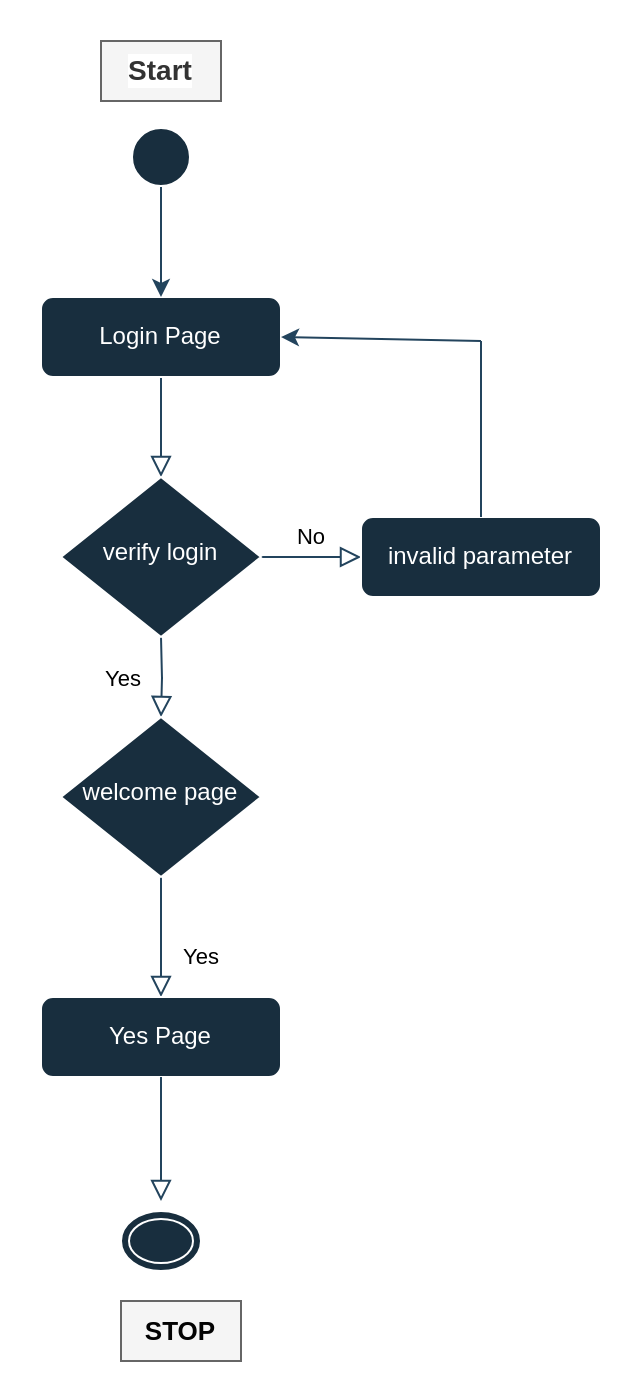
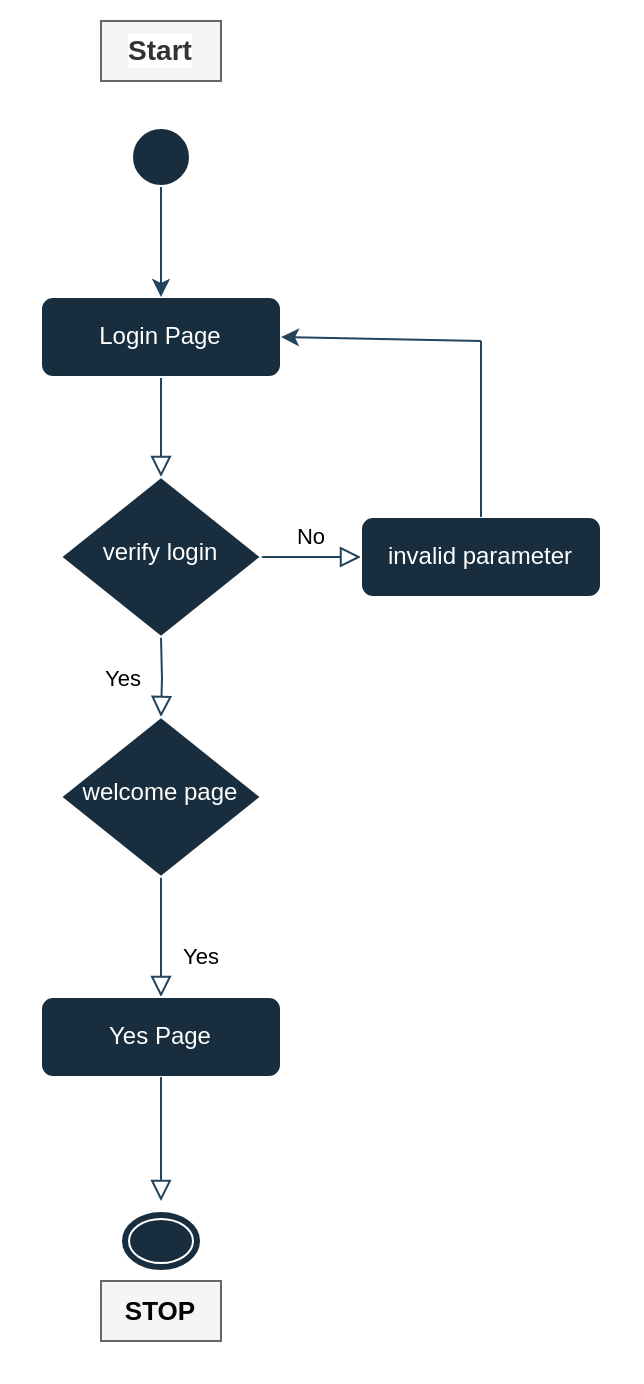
- <mxCell id="16" value="&lt;b&gt;&lt;font style=&quot;font-size: 14px;&quot;&gt;Start&lt;/font&gt;&lt;/b&gt;" style="text;html=1;strokeColor=#666666;fillColor=#f5f5f5;align=center;verticalAlign=middle;whiteSpace=wrap;rounded=0;fontColor=#333333;labelBackgroundColor=default;" vertex="1" parent="1"><mxGeometry x="50" width="60" height="30" as="geometry" y="20" /></mxCell>
+ <mxCell id="16" value="&lt;b&gt;&lt;font style=&quot;font-size: 14px;&quot;&gt;Start&lt;/font&gt;&lt;/b&gt;" style="text;html=1;strokeColor=#666666;fillColor=#f5f5f5;align=center;verticalAlign=middle;whiteSpace=wrap;rounded=0;fontColor=#333333;labelBackgroundColor=default;" vertex="1" parent="1"><mxGeometry x="50" y="10" width="60" height="30" as="geometry" /></mxCell>
- <mxCell id="15" value="&lt;b&gt;&lt;font style=&quot;font-size: 13px;&quot;&gt;STOP&lt;/font&gt;&lt;/b&gt;" style="text;html=1;strokeColor=#666666;fillColor=#f5f5f5;align=center;verticalAlign=middle;whiteSpace=wrap;rounded=0;fontColor=#030303;" vertex="1" parent="1"><mxGeometry x="60" y="650" width="60" height="30" as="geometry" /></mxCell>
+ <mxCell id="15" value="&lt;b&gt;&lt;font style=&quot;font-size: 13px;&quot;&gt;STOP&lt;/font&gt;&lt;/b&gt;" style="text;html=1;strokeColor=#666666;fillColor=#f5f5f5;align=center;verticalAlign=middle;whiteSpace=wrap;rounded=0;fontColor=#030303;" vertex="1" parent="1"><mxGeometry x="50" y="640" width="60" height="30" as="geometry" /></mxCell>
